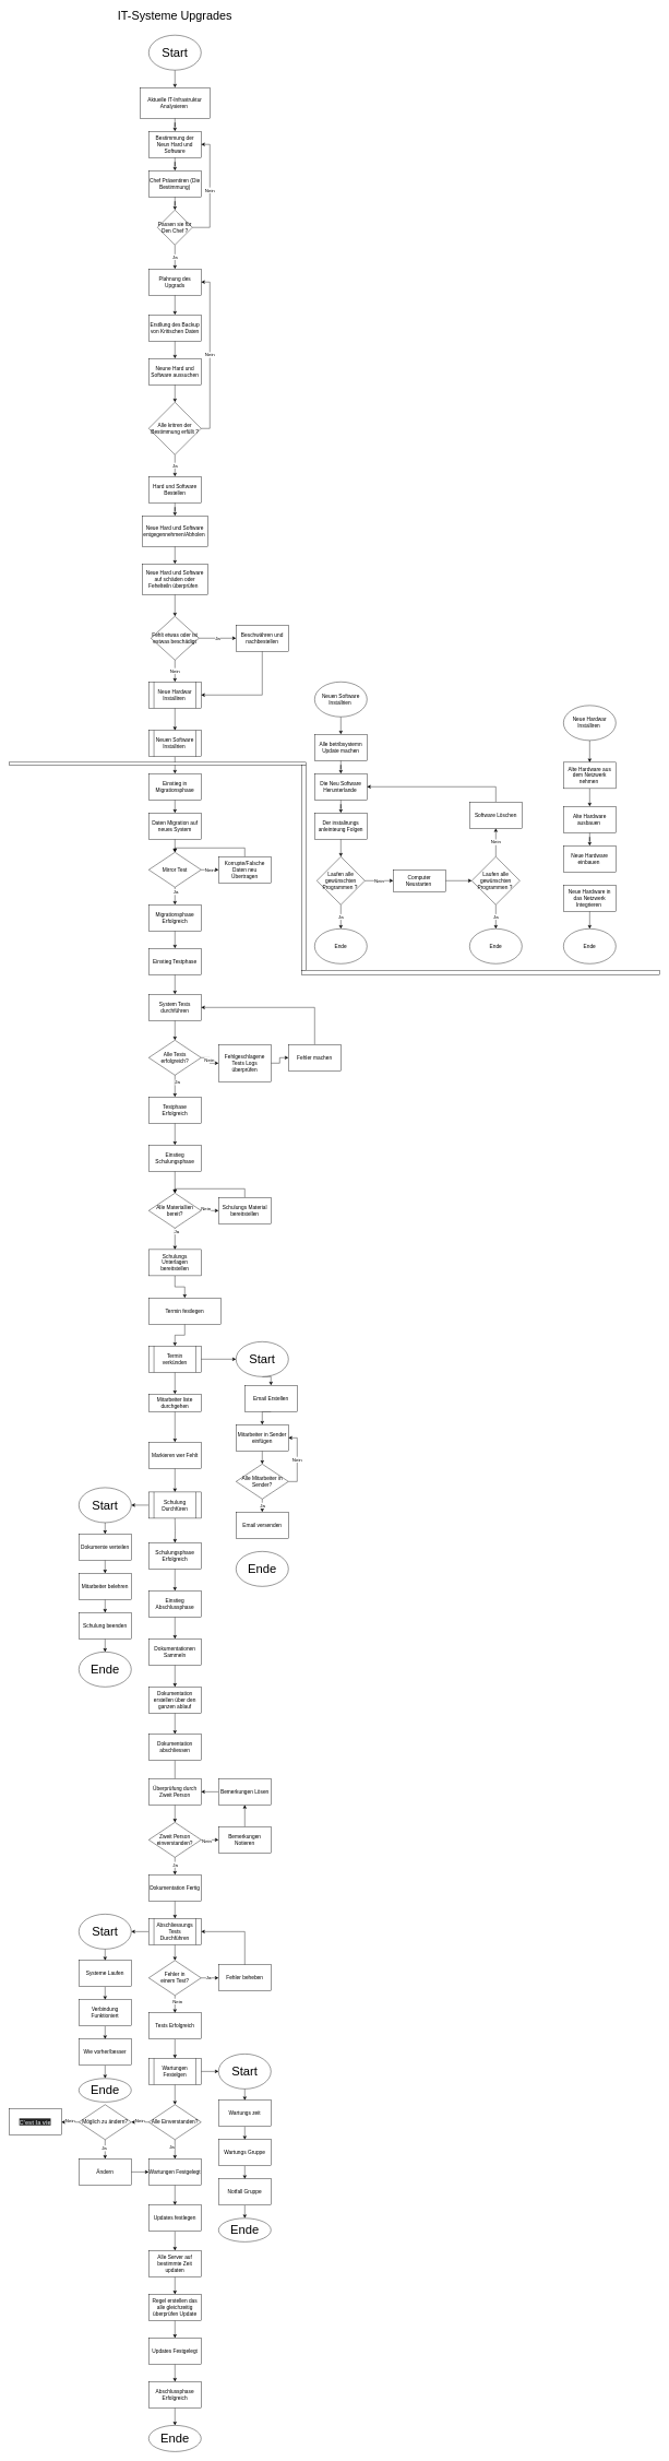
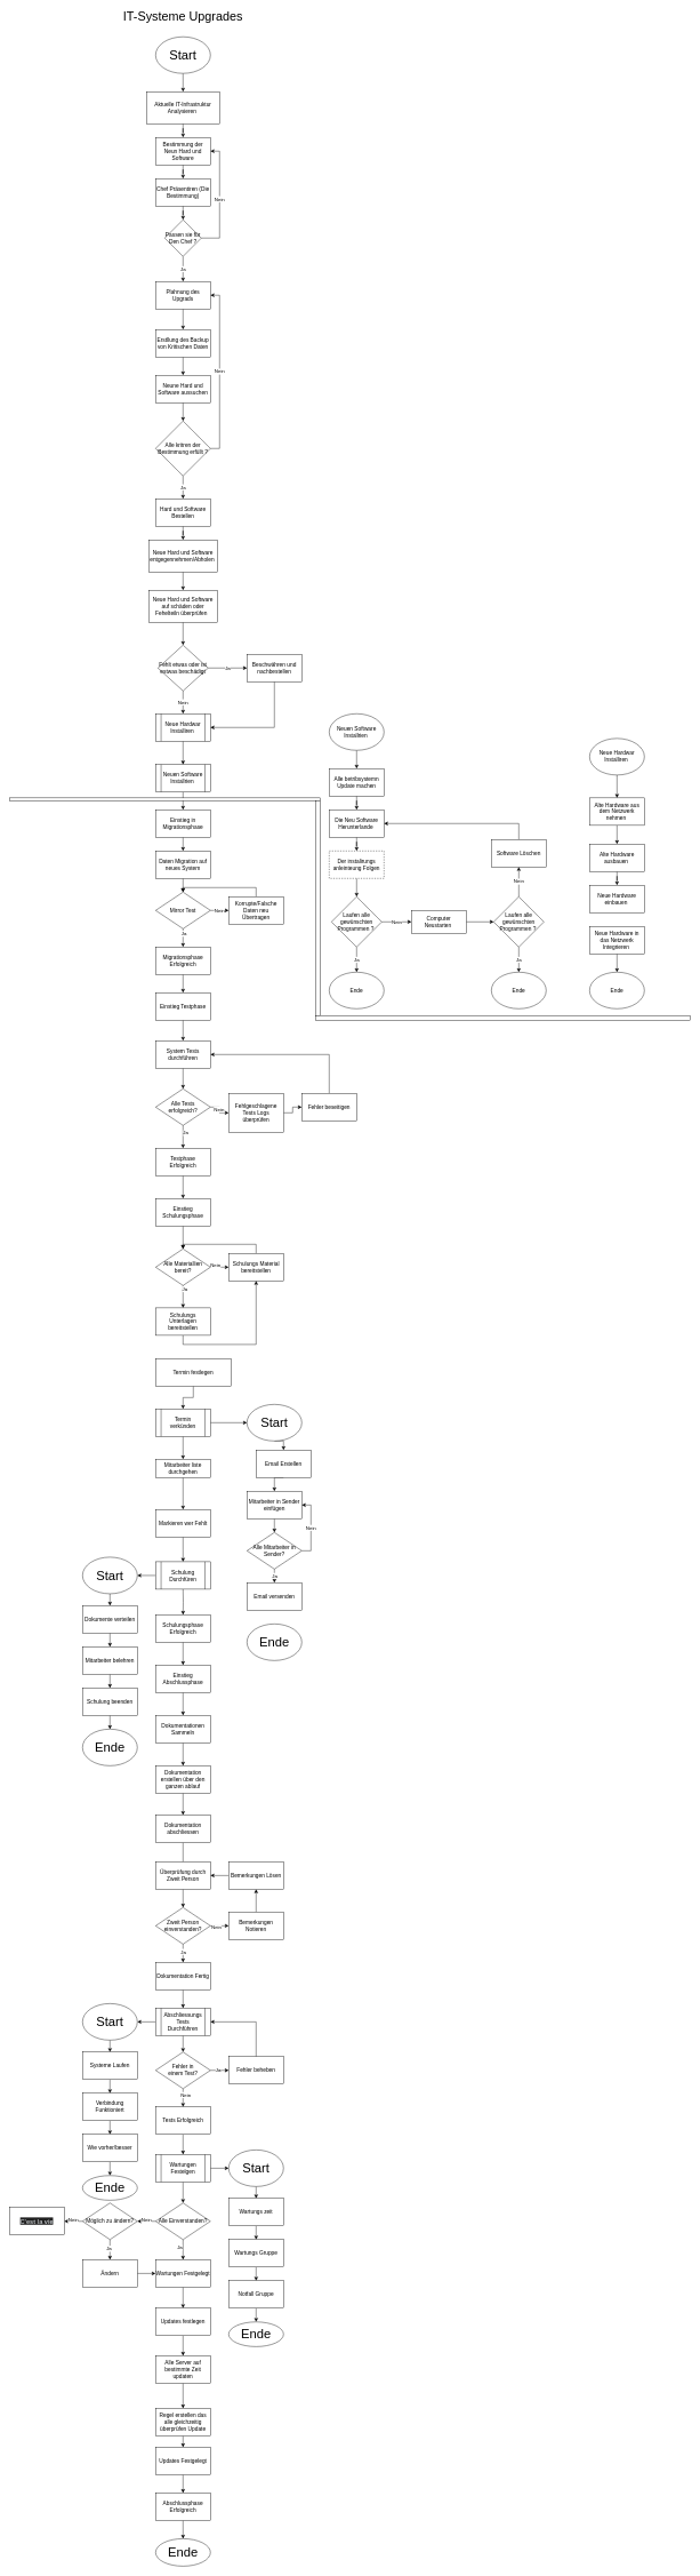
- <mxCell id="193" value="Der instalirungs anleinteung Folgen" style="rounded=0;whiteSpace=wrap;html=1;" vertex="1" parent="1"><mxGeometry x="720" y="1860" width="120" height="60" as="geometry" /></mxCell>
+ <mxCell id="193" value="Der instalirungs anleinteung Folgen" style="rounded=0;whiteSpace=wrap;html=1;dashed=1;" vertex="1" parent="1"><mxGeometry x="720" y="1860" width="120" height="60" as="geometry" /></mxCell>
- <mxCell id="27" value="Fehler machen" style="rounded=0;whiteSpace=wrap;html=1;" vertex="1" parent="1"><mxGeometry x="660" y="2390" width="120" height="60" as="geometry" /></mxCell>
+ <mxCell id="27" value="Fehler beseitigen" style="rounded=0;whiteSpace=wrap;html=1;" vertex="1" parent="1"><mxGeometry x="660" y="2390" width="120" height="60" as="geometry" /></mxCell>
- <mxCell id="39" style="edgeStyle=orthogonalEdgeStyle;rounded=0;orthogonalLoop=1;jettySize=auto;html=1;exitX=0.5;exitY=1;exitDx=0;exitDy=0;entryX=0.5;entryY=0;entryDx=0;entryDy=0;" edge="1" parent="1" source="40" target="45"><mxGeometry relative="1" as="geometry" /></mxCell>
+ <mxCell id="39" style="edgeStyle=orthogonalEdgeStyle;rounded=0;orthogonalLoop=1;jettySize=auto;html=1;exitX=0.5;exitY=1;exitDx=0;exitDy=0;" edge="1" parent="1" source="40" target="33"><mxGeometry relative="1" as="geometry" /></mxCell>
- <mxCell id="150" value="Regel erstellen das alle gleichzeitig überprüfen Update" style="rounded=0;whiteSpace=wrap;html=1;" vertex="1" parent="1"><mxGeometry x="340" y="5250" width="120" height="60" as="geometry" /></mxCell>
+ <mxCell id="150" value="Regel erstellen das alle gleichzeitig überprüfen Update" style="rounded=0;whiteSpace=wrap;html=1;" vertex="1" parent="1"><mxGeometry x="340" y="5265" width="120" height="60" as="geometry" /></mxCell>
